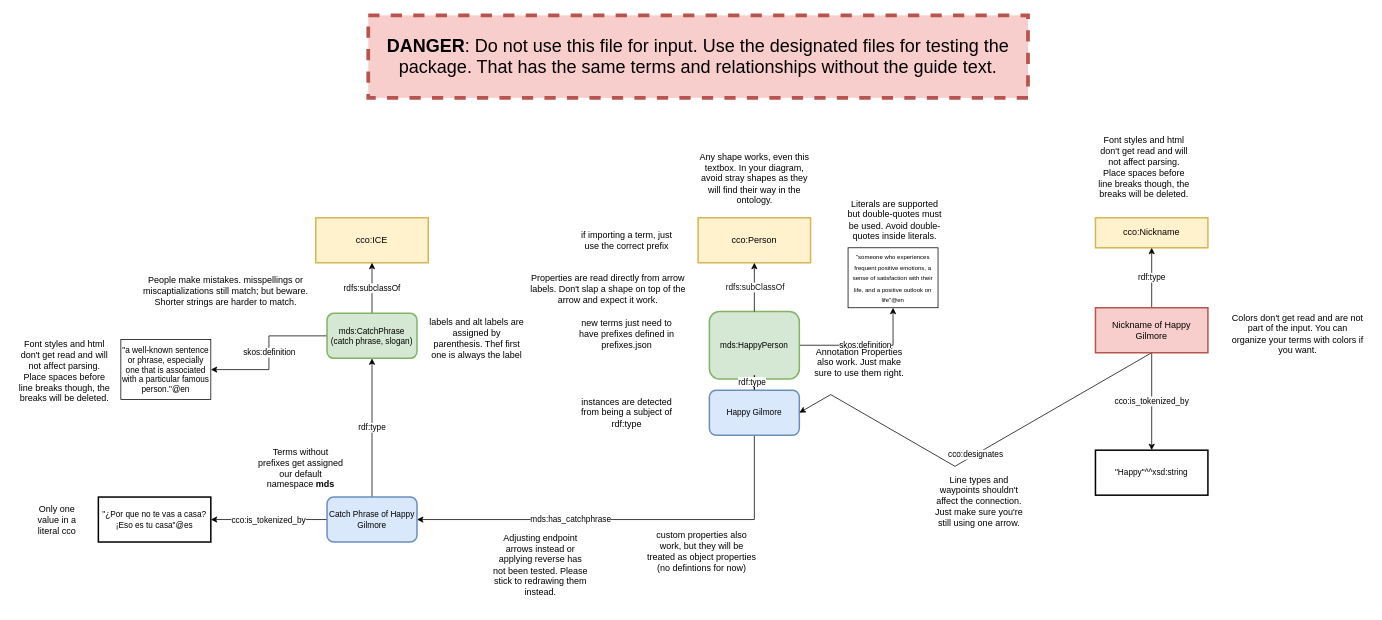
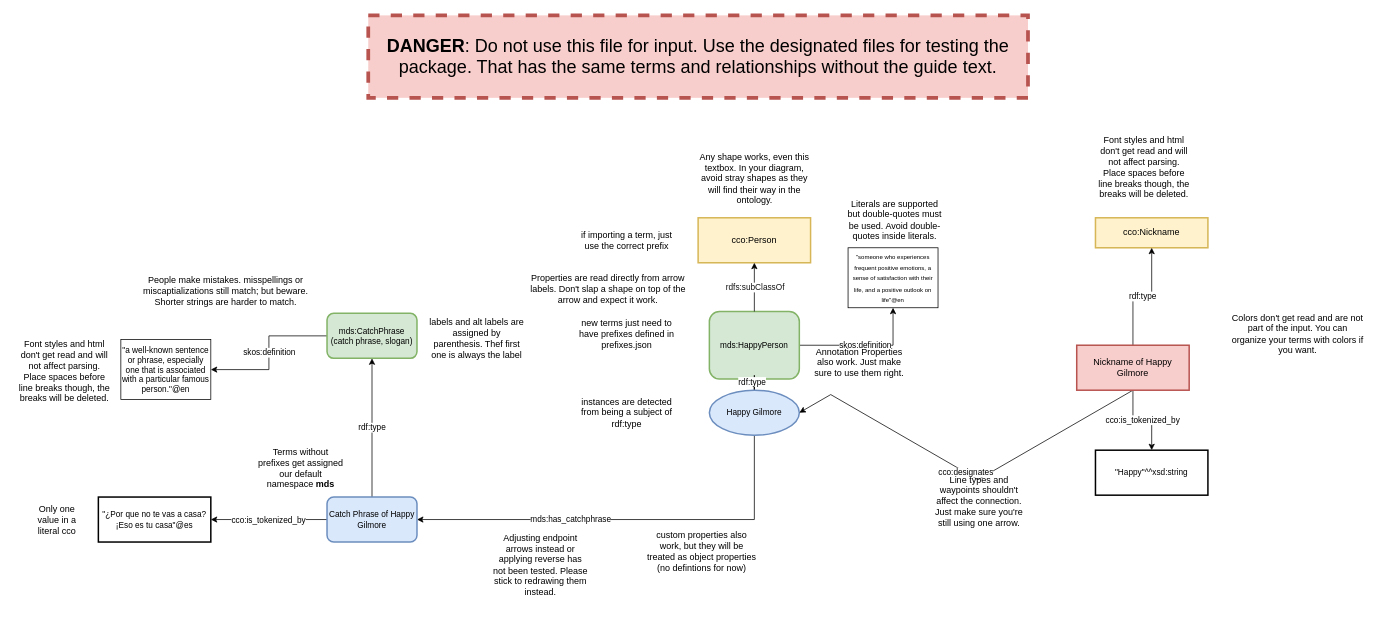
- <mxCell id="30" value="&lt;span style=&quot;font-size: 12px;&quot;&gt;cco:ICE&lt;/span&gt;" style="rounded=1;whiteSpace=wrap;html=1;align=center;verticalAlign=middle;fontFamily=Helvetica;fontSize=11;labelBackgroundColor=none;resizable=1;fillColor=#fff2cc;strokeColor=#d6b656;strokeWidth=2;arcSize=0;movable=1;rotatable=1;deletable=1;editable=1;locked=0;connectable=1;enumerate=0;" parent="1" vertex="1"><mxGeometry x="420" y="290" width="150" height="60" as="geometry" /></mxCell>
- <mxCell id="32" value="rdfs:subclassOf" style="edgeStyle=orthogonalEdgeStyle;rounded=0;orthogonalLoop=1;jettySize=auto;html=1;" parent="1" source="34" target="30" edge="1"><mxGeometry relative="1" as="geometry" /></mxCell>
- <mxCell id="26" value="&lt;span style=&quot;font-size: 12px;&quot;&gt;Nickname of Happy Gilmore&lt;/span&gt;" style="rounded=1;whiteSpace=wrap;html=1;align=center;verticalAlign=middle;fontFamily=Helvetica;fontSize=11;labelBackgroundColor=none;resizable=1;fillColor=#f8cecc;strokeColor=#b85450;strokeWidth=2;arcSize=0;movable=1;rotatable=1;deletable=1;editable=1;locked=0;connectable=1;enumerate=0;" parent="1" vertex="1"><mxGeometry x="1460" y="410" width="150" height="60" as="geometry" /></mxCell>
+ <mxCell id="26" value="&lt;span style=&quot;font-size: 12px;&quot;&gt;Nickname of Happy Gilmore&lt;/span&gt;" style="rounded=1;whiteSpace=wrap;html=1;align=center;verticalAlign=middle;fontFamily=Helvetica;fontSize=11;labelBackgroundColor=none;resizable=1;fillColor=#f8cecc;strokeColor=#b85450;strokeWidth=2;arcSize=0;movable=1;rotatable=1;deletable=1;editable=1;locked=0;connectable=1;enumerate=0;" parent="1" vertex="1"><mxGeometry x="1435" y="460" width="150" height="60" as="geometry" /></mxCell>
- <mxCell id="13" value="&lt;span&gt;Happy Gilmore&lt;/span&gt;" style="rounded=1;whiteSpace=wrap;html=1;align=center;verticalAlign=middle;fontFamily=Helvetica;fontSize=11;labelBackgroundColor=none;resizable=0;fillColor=#dae8fc;strokeColor=#6c8ebf;strokeWidth=2;enumerate=0;" parent="1" vertex="1"><mxGeometry x="945" y="520" width="120" height="60" as="geometry" /></mxCell>
+ <mxCell id="13" value="&lt;span&gt;Happy Gilmore&lt;/span&gt;" style="ellipse;whiteSpace=wrap;html=1;align=center;verticalAlign=middle;fontFamily=Helvetica;fontSize=11;labelBackgroundColor=none;resizable=0;fillColor=#dae8fc;strokeColor=#6c8ebf;strokeWidth=2;enumerate=0;" parent="1" vertex="1"><mxGeometry x="945" y="520" width="120" height="60" as="geometry" /></mxCell>
